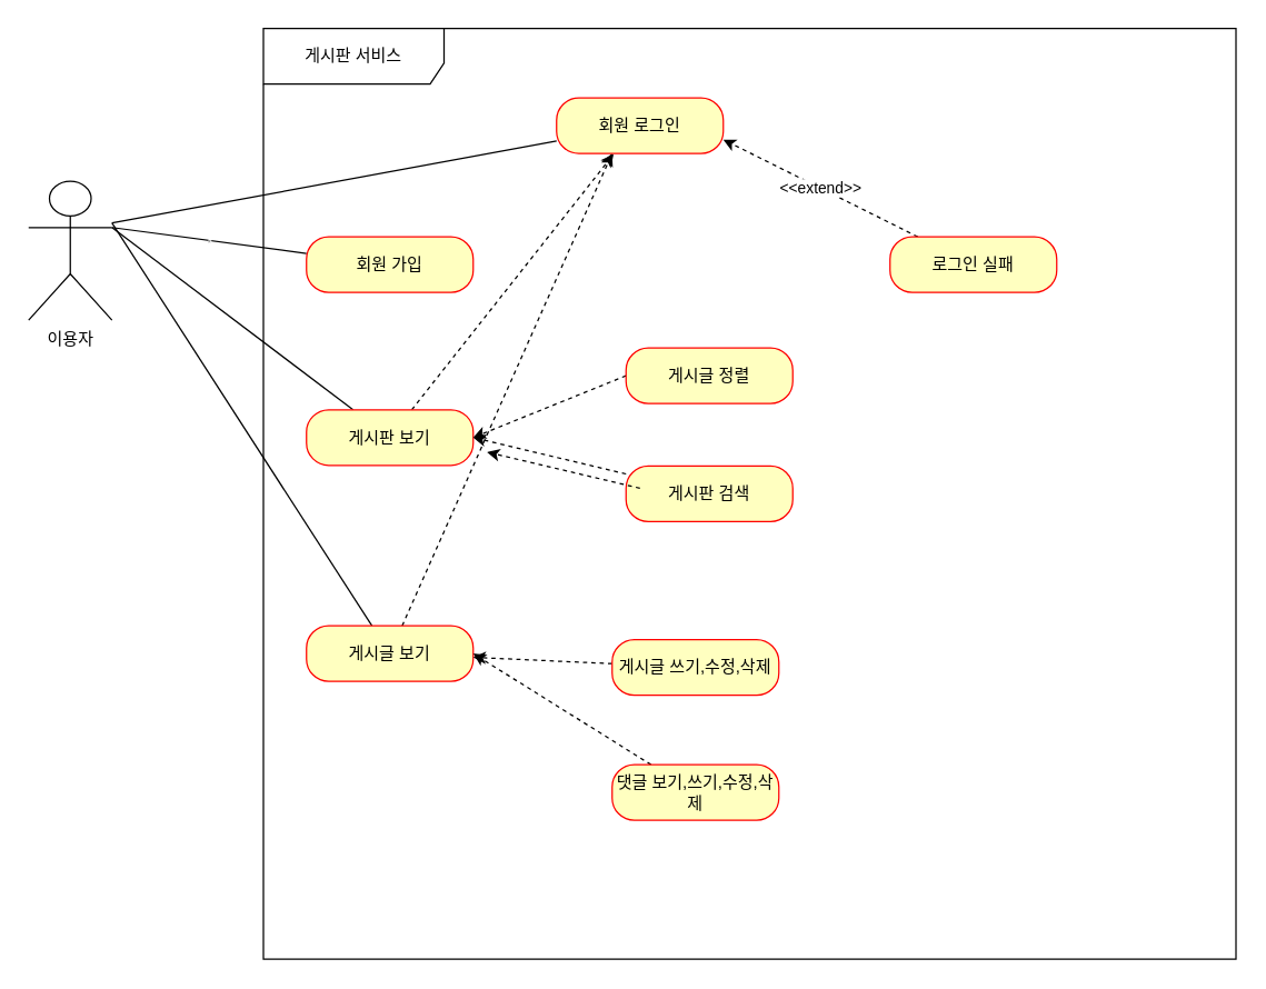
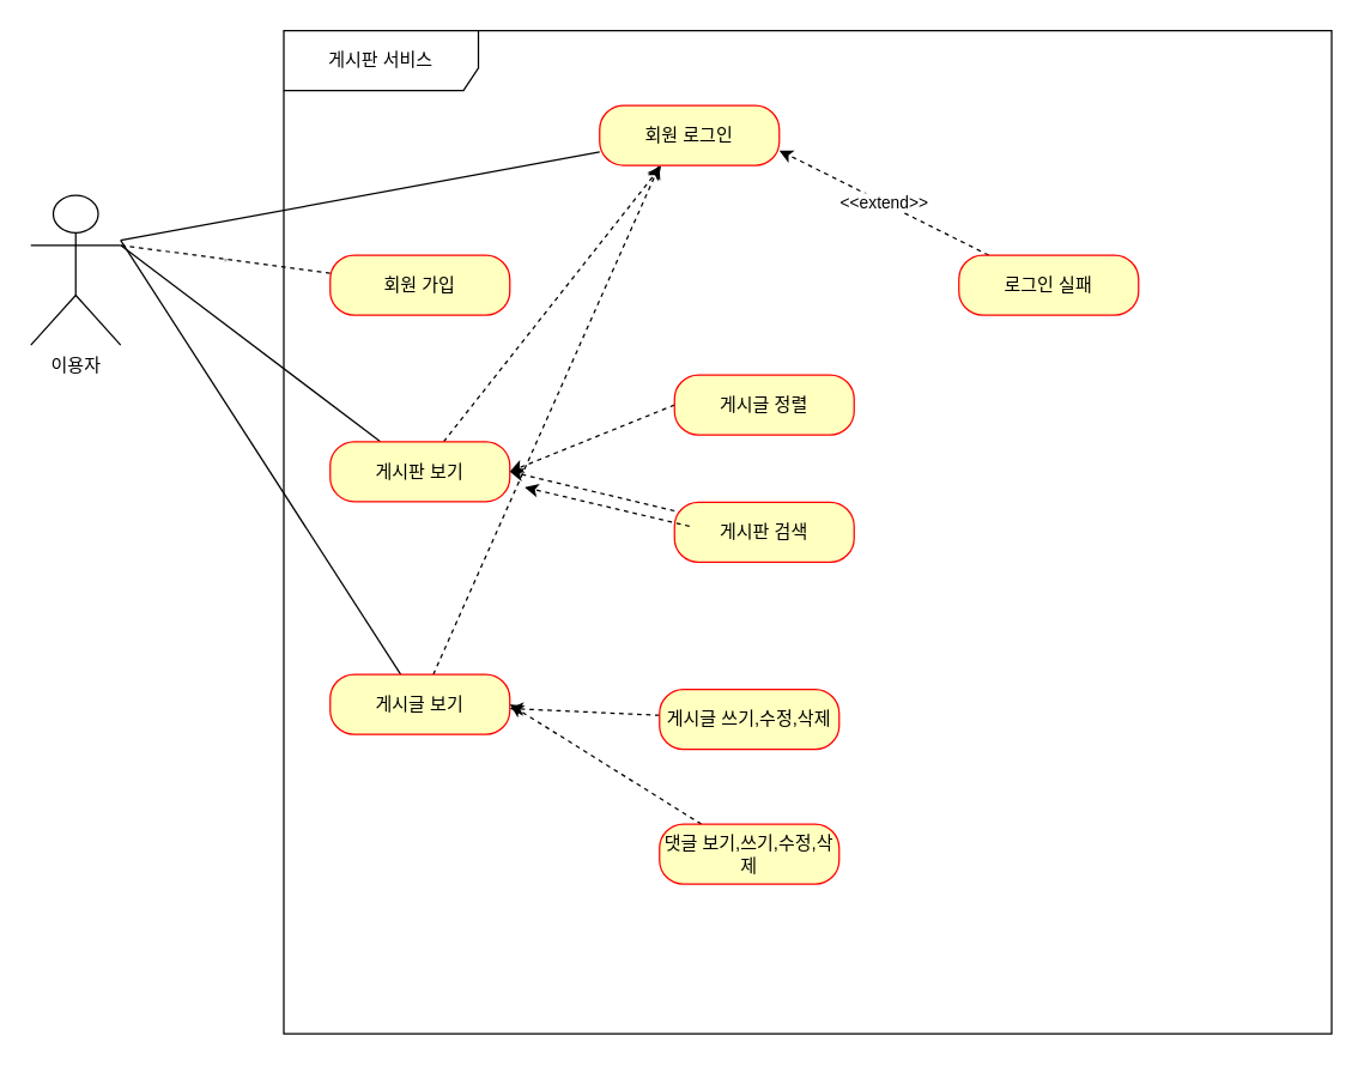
- <mxCell id="4" value="&lt;hr&gt;" style="rounded=0;orthogonalLoop=1;jettySize=auto;html=1;entryX=1;entryY=0.333;entryDx=0;entryDy=0;entryPerimeter=0;strokeColor=default;endArrow=none;endFill=0;" edge="1" parent="1" source="5" target="2"><mxGeometry relative="1" as="geometry" /></mxCell>
+ <mxCell id="4" value="&lt;hr&gt;" style="rounded=0;orthogonalLoop=1;jettySize=auto;html=1;entryX=1;entryY=0.333;entryDx=0;entryDy=0;entryPerimeter=0;strokeColor=default;endArrow=none;endFill=0;dashed=1;" edge="1" parent="1" source="5" target="2"><mxGeometry relative="1" as="geometry" /></mxCell>
